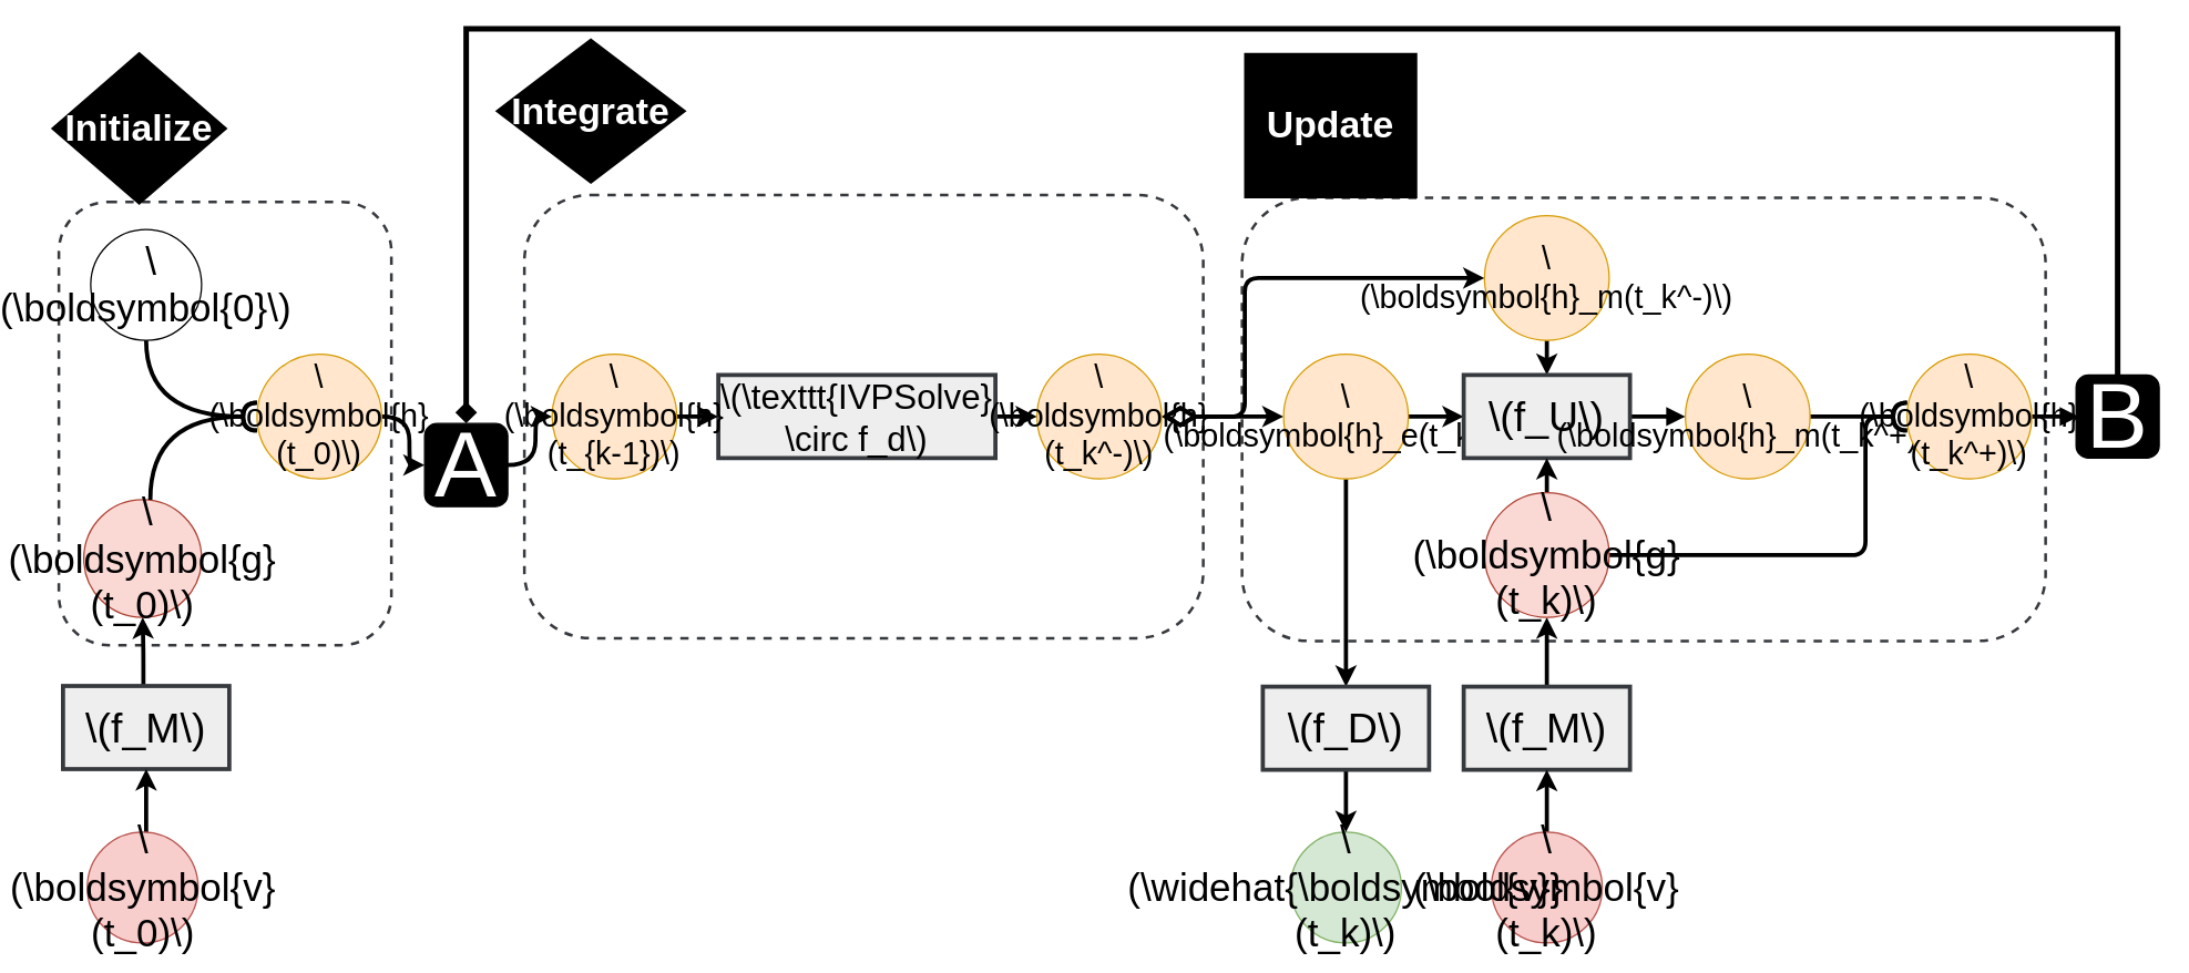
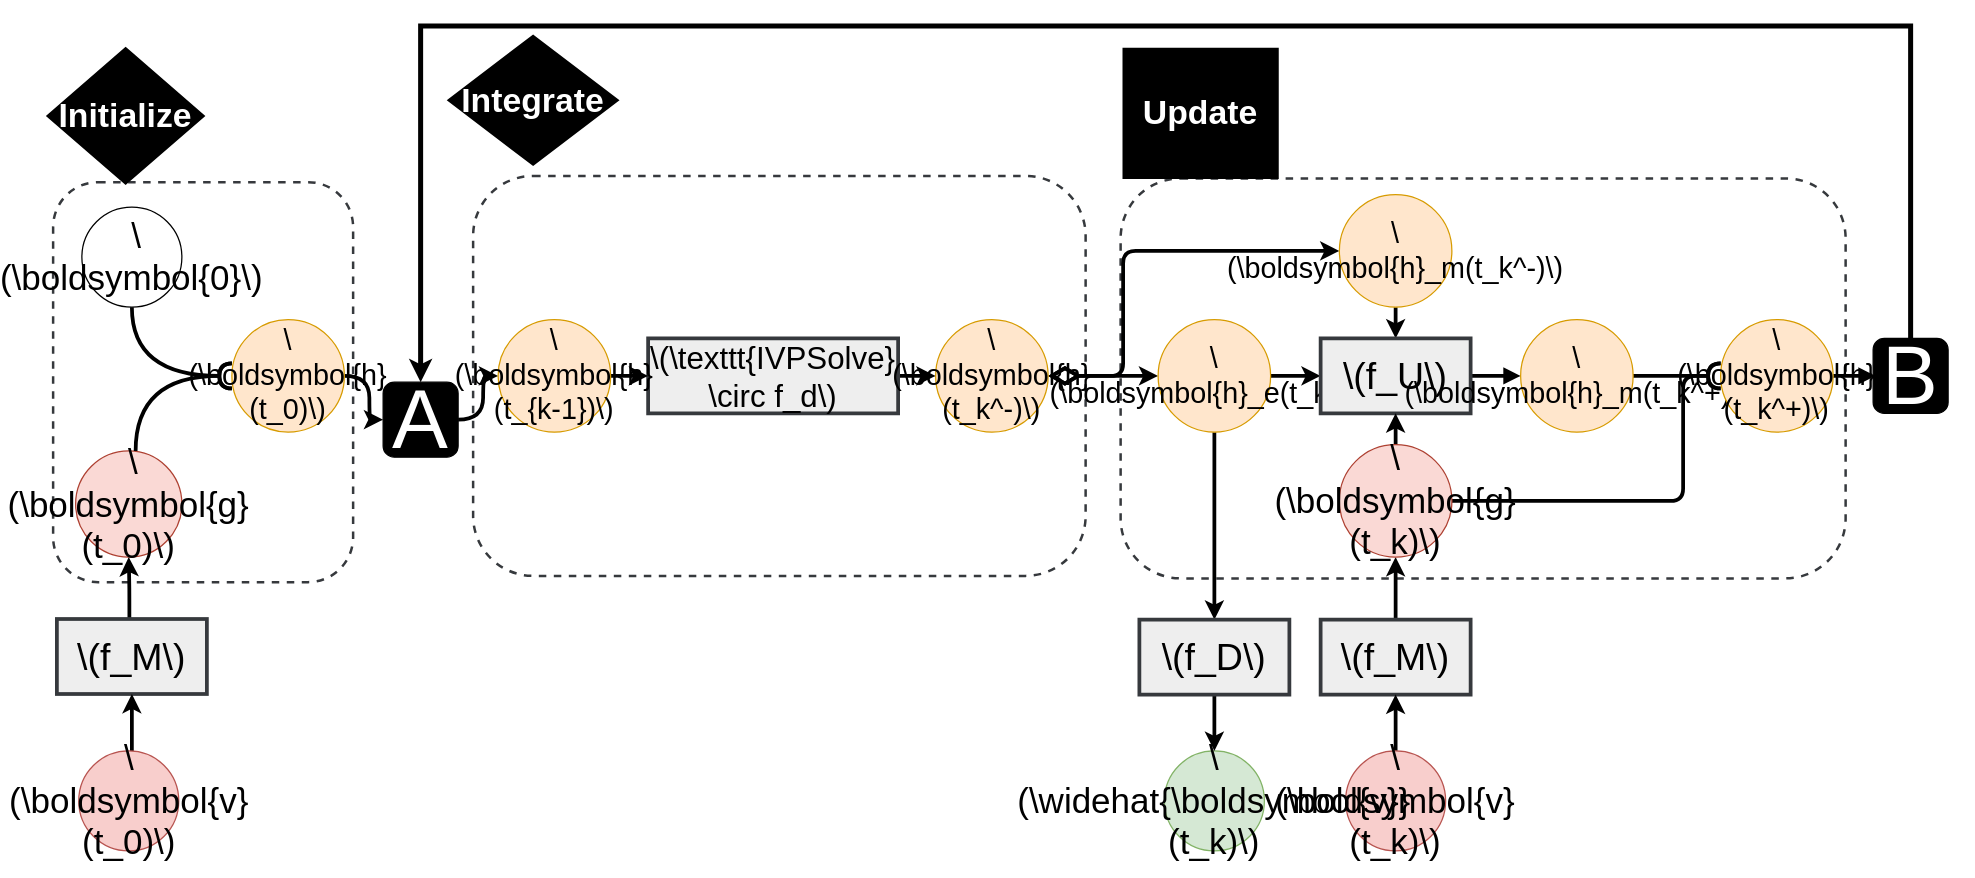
- <mxCell id="40" style="edgeStyle=elbowEdgeStyle;rounded=0;orthogonalLoop=1;jettySize=auto;html=1;entryX=0.5;entryY=0;entryDx=0;entryDy=0;elbow=vertical;strokeWidth=4;endArrow=diamond;" edge="1" parent="1" source="41" target="17"><mxGeometry relative="1" as="geometry"><Array as="points"><mxPoint x="928" y="20" /></Array></mxGeometry></mxCell>
+ <mxCell id="40" style="edgeStyle=elbowEdgeStyle;rounded=0;orthogonalLoop=1;jettySize=auto;html=1;entryX=0.5;entryY=0;entryDx=0;entryDy=0;elbow=vertical;strokeWidth=4;" edge="1" parent="1" source="41" target="17"><mxGeometry relative="1" as="geometry"><Array as="points"><mxPoint x="928" y="20" /></Array></mxGeometry></mxCell>
